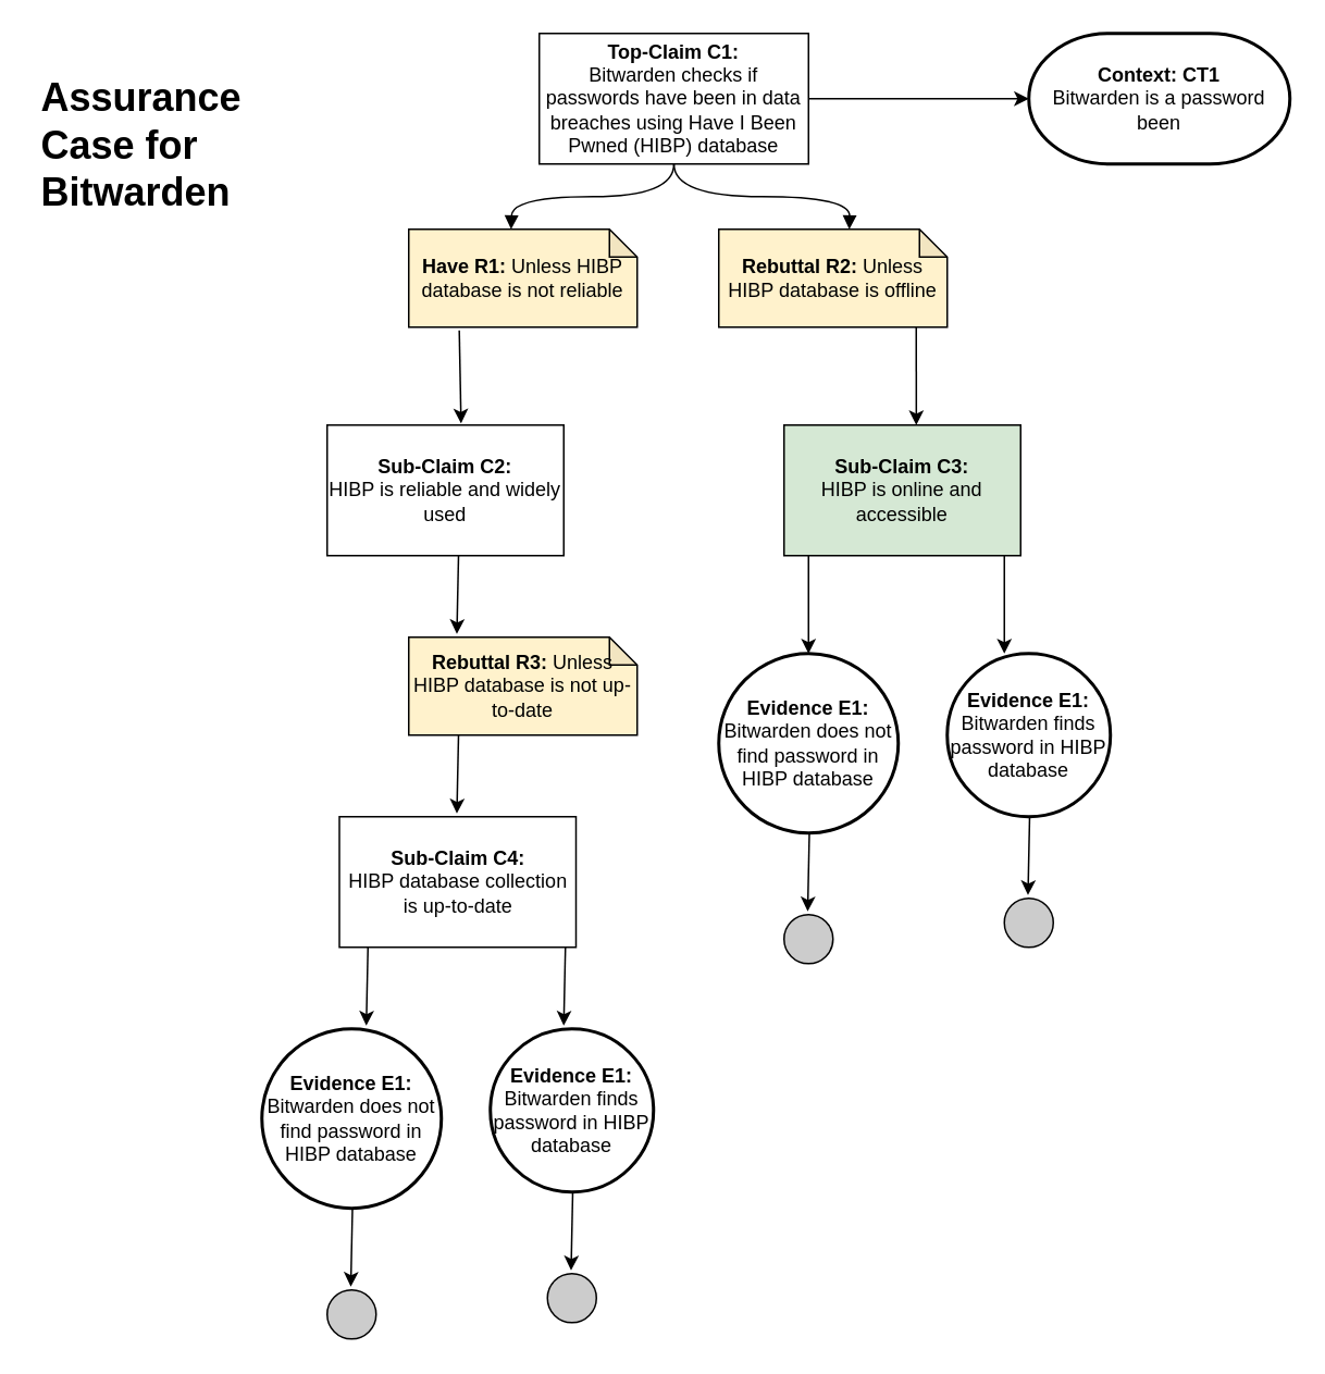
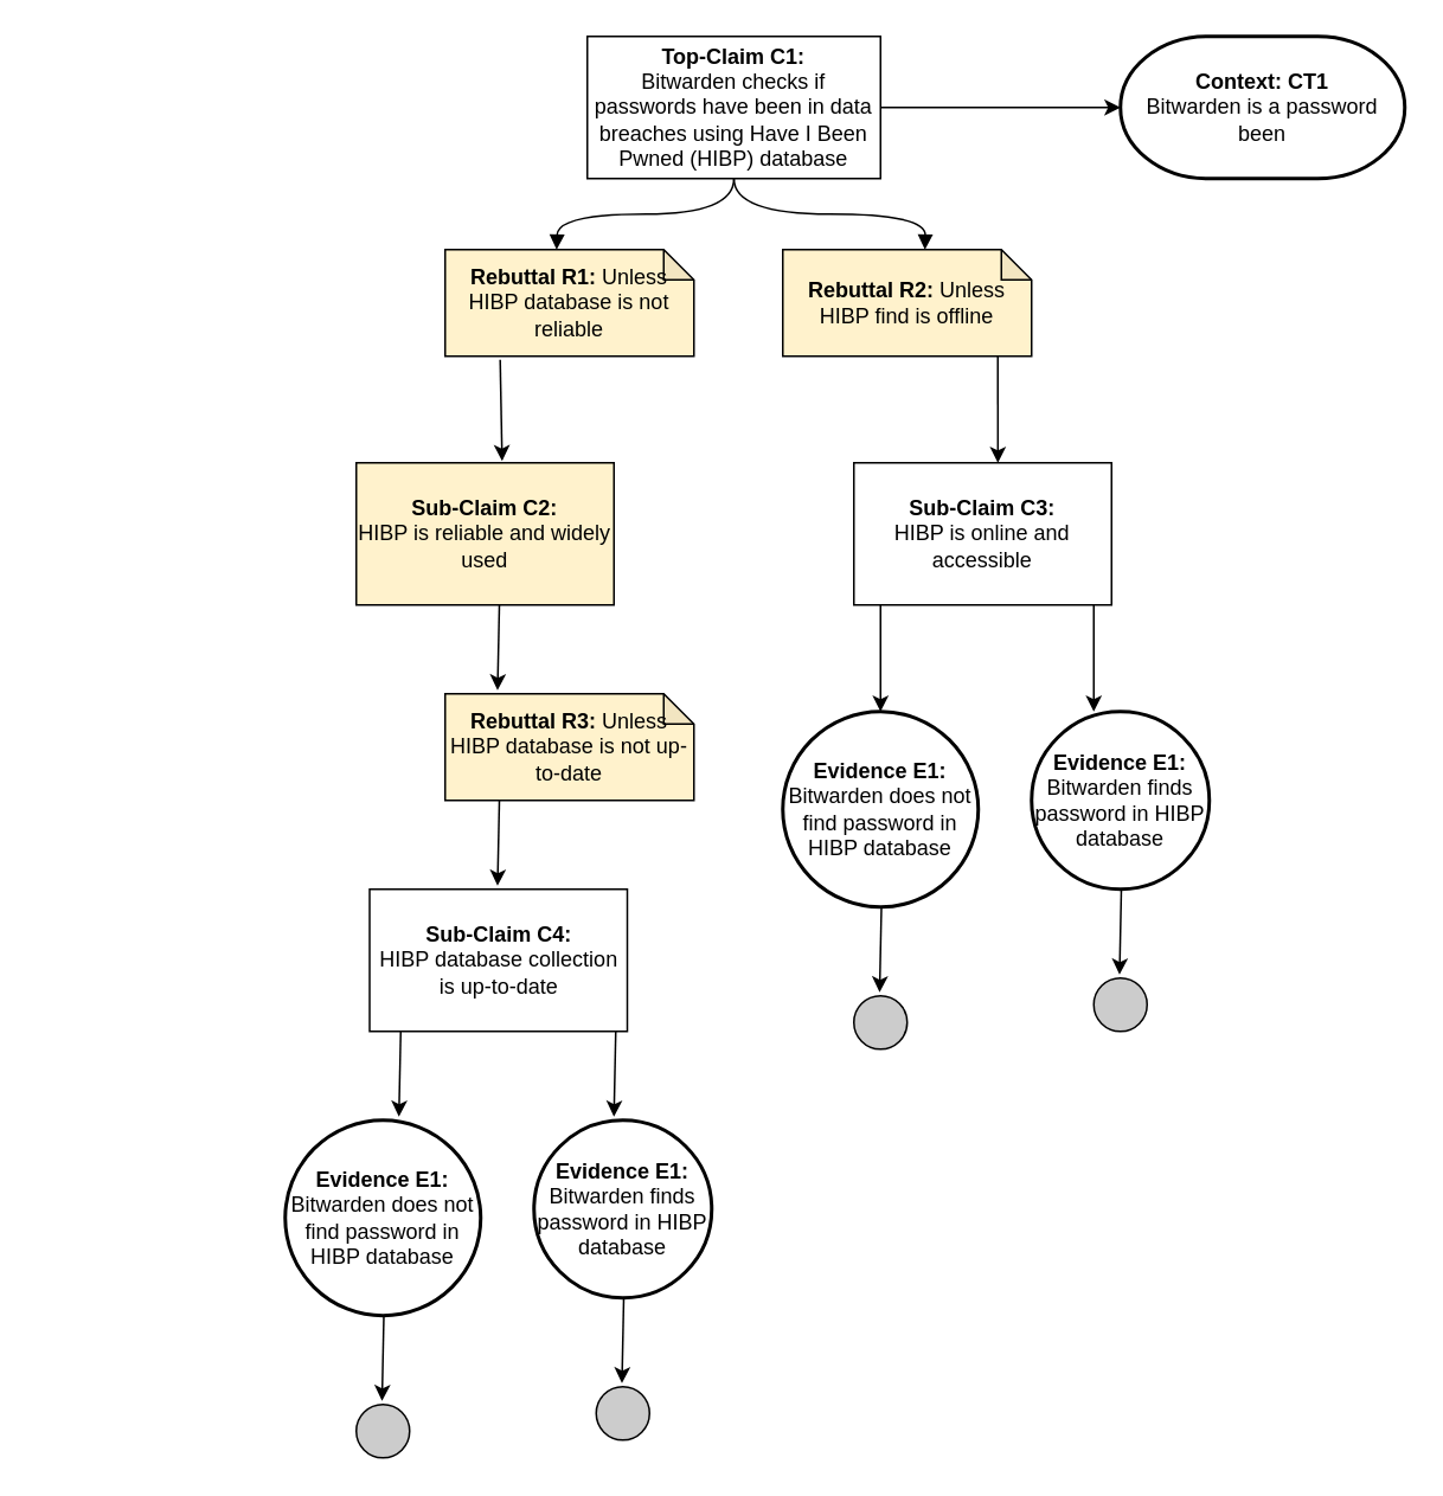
- <mxCell id="25" value="&lt;h1&gt;Assurance Case for Bitwarden&lt;/h1&gt;" style="text;html=1;strokeColor=none;fillColor=none;spacing=5;spacingTop=-20;whiteSpace=wrap;overflow=hidden;rounded=0;" vertex="1" parent="1"><mxGeometry x="20" y="40" width="190" height="150" as="geometry" /></mxCell>
- <mxCell id="20" value="&lt;b&gt;Have R1:&lt;/b&gt; Unless HIBP database is not reliable" style="shape=note;whiteSpace=wrap;html=1;backgroundOutline=1;darkOpacity=0.05;size=17;fillColor=#FFF2CC;" vertex="1" parent="1"><mxGeometry x="250" y="140" width="140" height="60" as="geometry" /></mxCell>
+ <mxCell id="20" value="&lt;b&gt;Rebuttal R1:&lt;/b&gt; Unless HIBP database is not reliable" style="shape=note;whiteSpace=wrap;html=1;backgroundOutline=1;darkOpacity=0.05;size=17;fillColor=#FFF2CC;" vertex="1" parent="1"><mxGeometry x="250" y="140" width="140" height="60" as="geometry" /></mxCell>
- <mxCell id="21" value="&lt;b&gt;Rebuttal R2: &lt;/b&gt;Unless HIBP database is offline" style="shape=note;whiteSpace=wrap;html=1;backgroundOutline=1;darkOpacity=0.05;size=17;fillColor=#FFF2CC;" vertex="1" parent="1"><mxGeometry x="440" y="140" width="140" height="60" as="geometry" /></mxCell>
+ <mxCell id="21" value="&lt;b&gt;Rebuttal R2: &lt;/b&gt;Unless HIBP find is offline" style="shape=note;whiteSpace=wrap;html=1;backgroundOutline=1;darkOpacity=0.05;size=17;fillColor=#FFF2CC;" vertex="1" parent="1"><mxGeometry x="440" y="140" width="140" height="60" as="geometry" /></mxCell>
- <mxCell id="6" value="&lt;b&gt;Sub-Claim C2:&lt;/b&gt;&lt;div&gt;HIBP is reliable and widely used&lt;br&gt;&lt;/div&gt;" style="rounded=0;whiteSpace=wrap;html=1;" vertex="1" parent="1"><mxGeometry x="200" y="260" width="145" height="80" as="geometry" /></mxCell>
+ <mxCell id="6" value="&lt;b&gt;Sub-Claim C2:&lt;/b&gt;&lt;div&gt;HIBP is reliable and widely used&lt;br&gt;&lt;/div&gt;" style="rounded=0;whiteSpace=wrap;html=1;fillColor=#fff2cc;" vertex="1" parent="1"><mxGeometry x="200" y="260" width="145" height="80" as="geometry" /></mxCell>
- <mxCell id="7" value="&lt;b&gt;Sub-Claim C3:&lt;/b&gt;&lt;div&gt;HIBP is online and accessible&lt;br&gt;&lt;/div&gt;" style="rounded=0;whiteSpace=wrap;html=1;fillColor=#d5e8d4;" vertex="1" parent="1"><mxGeometry x="480" y="260" width="145" height="80" as="geometry" /></mxCell>
+ <mxCell id="7" value="&lt;b&gt;Sub-Claim C3:&lt;/b&gt;&lt;div&gt;HIBP is online and accessible&lt;br&gt;&lt;/div&gt;" style="rounded=0;whiteSpace=wrap;html=1;" vertex="1" parent="1"><mxGeometry x="480" y="260" width="145" height="80" as="geometry" /></mxCell>
